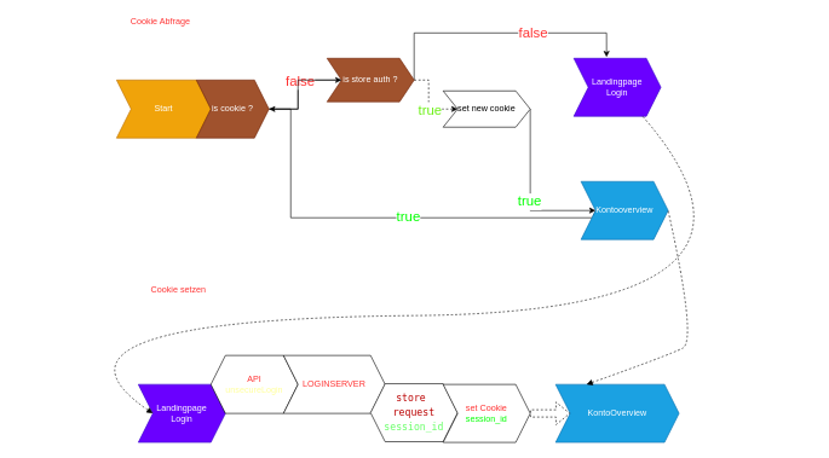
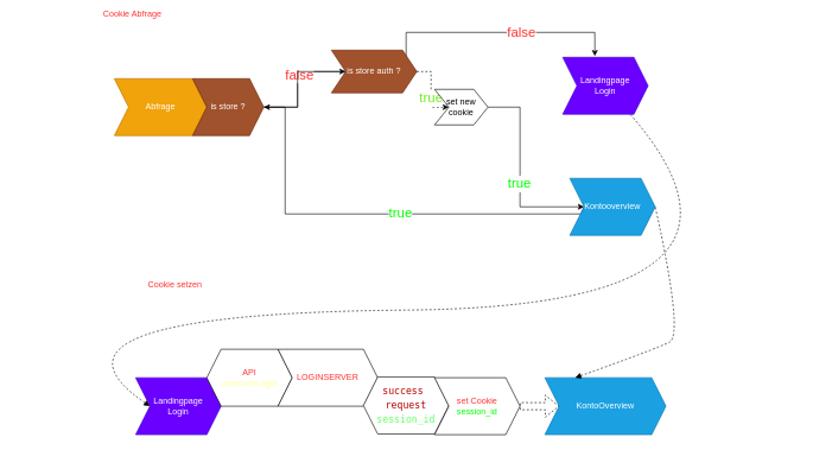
- <mxCell id="19" value="Cookie Abfrage" style="text;html=1;align=center;verticalAlign=middle;resizable=0;points=[];autosize=1;fontColor=#FF3333;" vertex="1" parent="1"><mxGeometry x="170" y="20" width="100" height="20" as="geometry" /></mxCell>
+ <mxCell id="19" value="Cookie Abfrage" style="text;html=1;align=center;verticalAlign=middle;resizable=0;points=[];autosize=1;fontColor=#FF3333;" vertex="1" parent="1"><mxGeometry x="135" y="10" width="100" height="20" as="geometry" /></mxCell>
- <mxCell id="13" value="is store auth ?" style="shape=step;perimeter=stepPerimeter;whiteSpace=wrap;html=1;fixedSize=1;fillColor=#a0522d;strokeColor=#6D1F00;fontColor=#ffffff;" vertex="1" parent="1"><mxGeometry x="450" y="80" width="120" height="60" as="geometry" /></mxCell>
+ <mxCell id="13" value="is store auth ?" style="shape=step;perimeter=stepPerimeter;whiteSpace=wrap;html=1;fixedSize=1;fillColor=#a0522d;strokeColor=#6D1F00;fontColor=#ffffff;" vertex="1" parent="1"><mxGeometry x="465" y="70" width="120" height="60" as="geometry" /></mxCell>
- <mxCell id="2" value="Start" style="shape=step;perimeter=stepPerimeter;whiteSpace=wrap;html=1;fixedSize=1;fillColor=#f0a30a;strokeColor=#BD7000;fontColor=#ffffff;" vertex="1" parent="1"><mxGeometry y="110" width="130" height="80" as="geometry" x="160" /></mxCell>
+ <mxCell id="2" value="Abfrage" style="shape=step;perimeter=stepPerimeter;whiteSpace=wrap;html=1;fixedSize=1;fillColor=#f0a30a;strokeColor=#BD7000;fontColor=#ffffff;" vertex="1" parent="1"><mxGeometry y="110" width="130" height="80" as="geometry" x="160" /></mxCell>
- <mxCell id="7" value="is cookie ?" style="shape=step;perimeter=stepPerimeter;whiteSpace=wrap;html=1;fixedSize=1;fillColor=#a0522d;strokeColor=#6D1F00;fontColor=#ffffff;" vertex="1" parent="1"><mxGeometry x="270" y="110" width="100" height="80" as="geometry" /></mxCell>
+ <mxCell id="7" value="is store ?" style="shape=step;perimeter=stepPerimeter;whiteSpace=wrap;html=1;fixedSize=1;fillColor=#a0522d;strokeColor=#6D1F00;fontColor=#ffffff;" vertex="1" parent="1"><mxGeometry x="270" y="110" width="100" height="80" as="geometry" /></mxCell>
- <mxCell id="17" value="set new cookie" style="shape=step;perimeter=stepPerimeter;whiteSpace=wrap;html=1;fixedSize=1;" vertex="1" parent="1"><mxGeometry x="610" y="125" width="120" height="50" as="geometry" /></mxCell>
+ <mxCell id="17" value="set new cookie" style="shape=step;perimeter=stepPerimeter;whiteSpace=wrap;html=1;fixedSize=1;" vertex="1" parent="1"><mxGeometry x="610" y="125" width="75" height="50" as="geometry" /></mxCell>
- <mxCell id="24" value="&lt;pre style=&quot;box-sizing: border-box ; font-family: , &amp;#34;consolas&amp;#34; , &amp;#34;liberation mono&amp;#34; , &amp;#34;menlo&amp;#34; , monospace ; font-size: 13.6px ; margin-top: 0px ; margin-bottom: 0px ; overflow-wrap: normal ; padding: 16px ; overflow: auto ; line-height: 1.45 ; border-radius: 6px ; word-break: normal&quot;&gt;&lt;span class=&quot;pl-s&quot; style=&quot;box-sizing: border-box&quot;&gt;&lt;font color=&quot;rgba(0, 0, 0, 0)&quot;&gt;store &lt;br/&gt;request&lt;br&gt;&lt;/font&gt;&lt;font color=&quot;#66ff66&quot;&gt;session_id&lt;/font&gt;&lt;/span&gt;&lt;span class=&quot;pl-s&quot; style=&quot;box-sizing: border-box&quot;&gt;&lt;br&gt;&lt;/span&gt;&lt;/pre&gt;" style="shape=hexagon;perimeter=hexagonPerimeter2;whiteSpace=wrap;html=1;fixedSize=1;fontColor=#FF3333;" vertex="1" parent="1"><mxGeometry x="510" y="529" width="120" height="80" as="geometry" /></mxCell>
+ <mxCell id="24" value="&lt;pre style=&quot;box-sizing: border-box ; font-family: , &amp;#34;consolas&amp;#34; , &amp;#34;liberation mono&amp;#34; , &amp;#34;menlo&amp;#34; , monospace ; font-size: 13.6px ; margin-top: 0px ; margin-bottom: 0px ; overflow-wrap: normal ; padding: 16px ; overflow: auto ; line-height: 1.45 ; border-radius: 6px ; word-break: normal&quot;&gt;&lt;span class=&quot;pl-s&quot; style=&quot;box-sizing: border-box&quot;&gt;&lt;font color=&quot;rgba(0, 0, 0, 0)&quot;&gt;success &lt;br/&gt;request&lt;br&gt;&lt;/font&gt;&lt;font color=&quot;#66ff66&quot;&gt;session_id&lt;/font&gt;&lt;/span&gt;&lt;span class=&quot;pl-s&quot; style=&quot;box-sizing: border-box&quot;&gt;&lt;br&gt;&lt;/span&gt;&lt;/pre&gt;" style="shape=hexagon;perimeter=hexagonPerimeter2;whiteSpace=wrap;html=1;fixedSize=1;fontColor=#FF3333;" vertex="1" parent="1"><mxGeometry x="510" y="529" width="120" height="80" as="geometry" /></mxCell>
